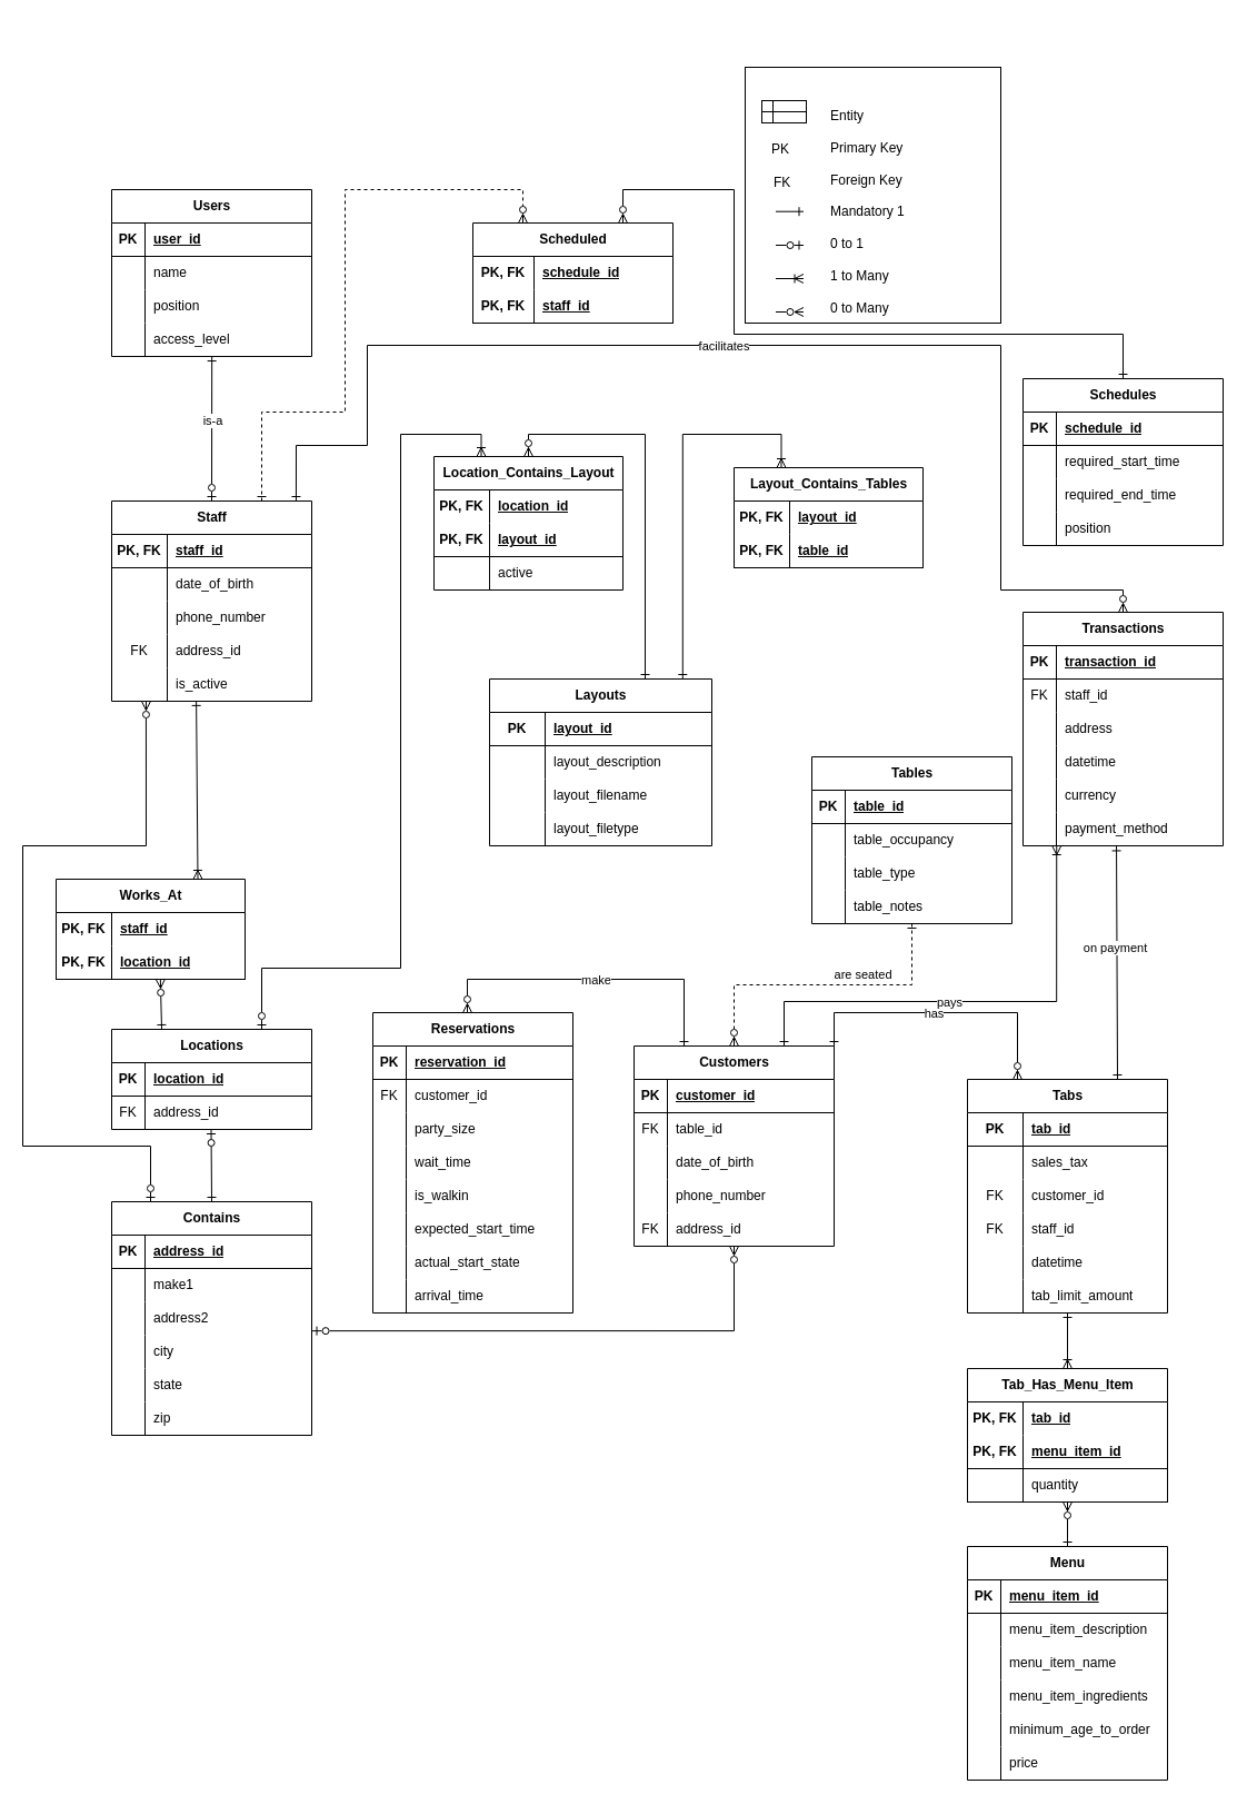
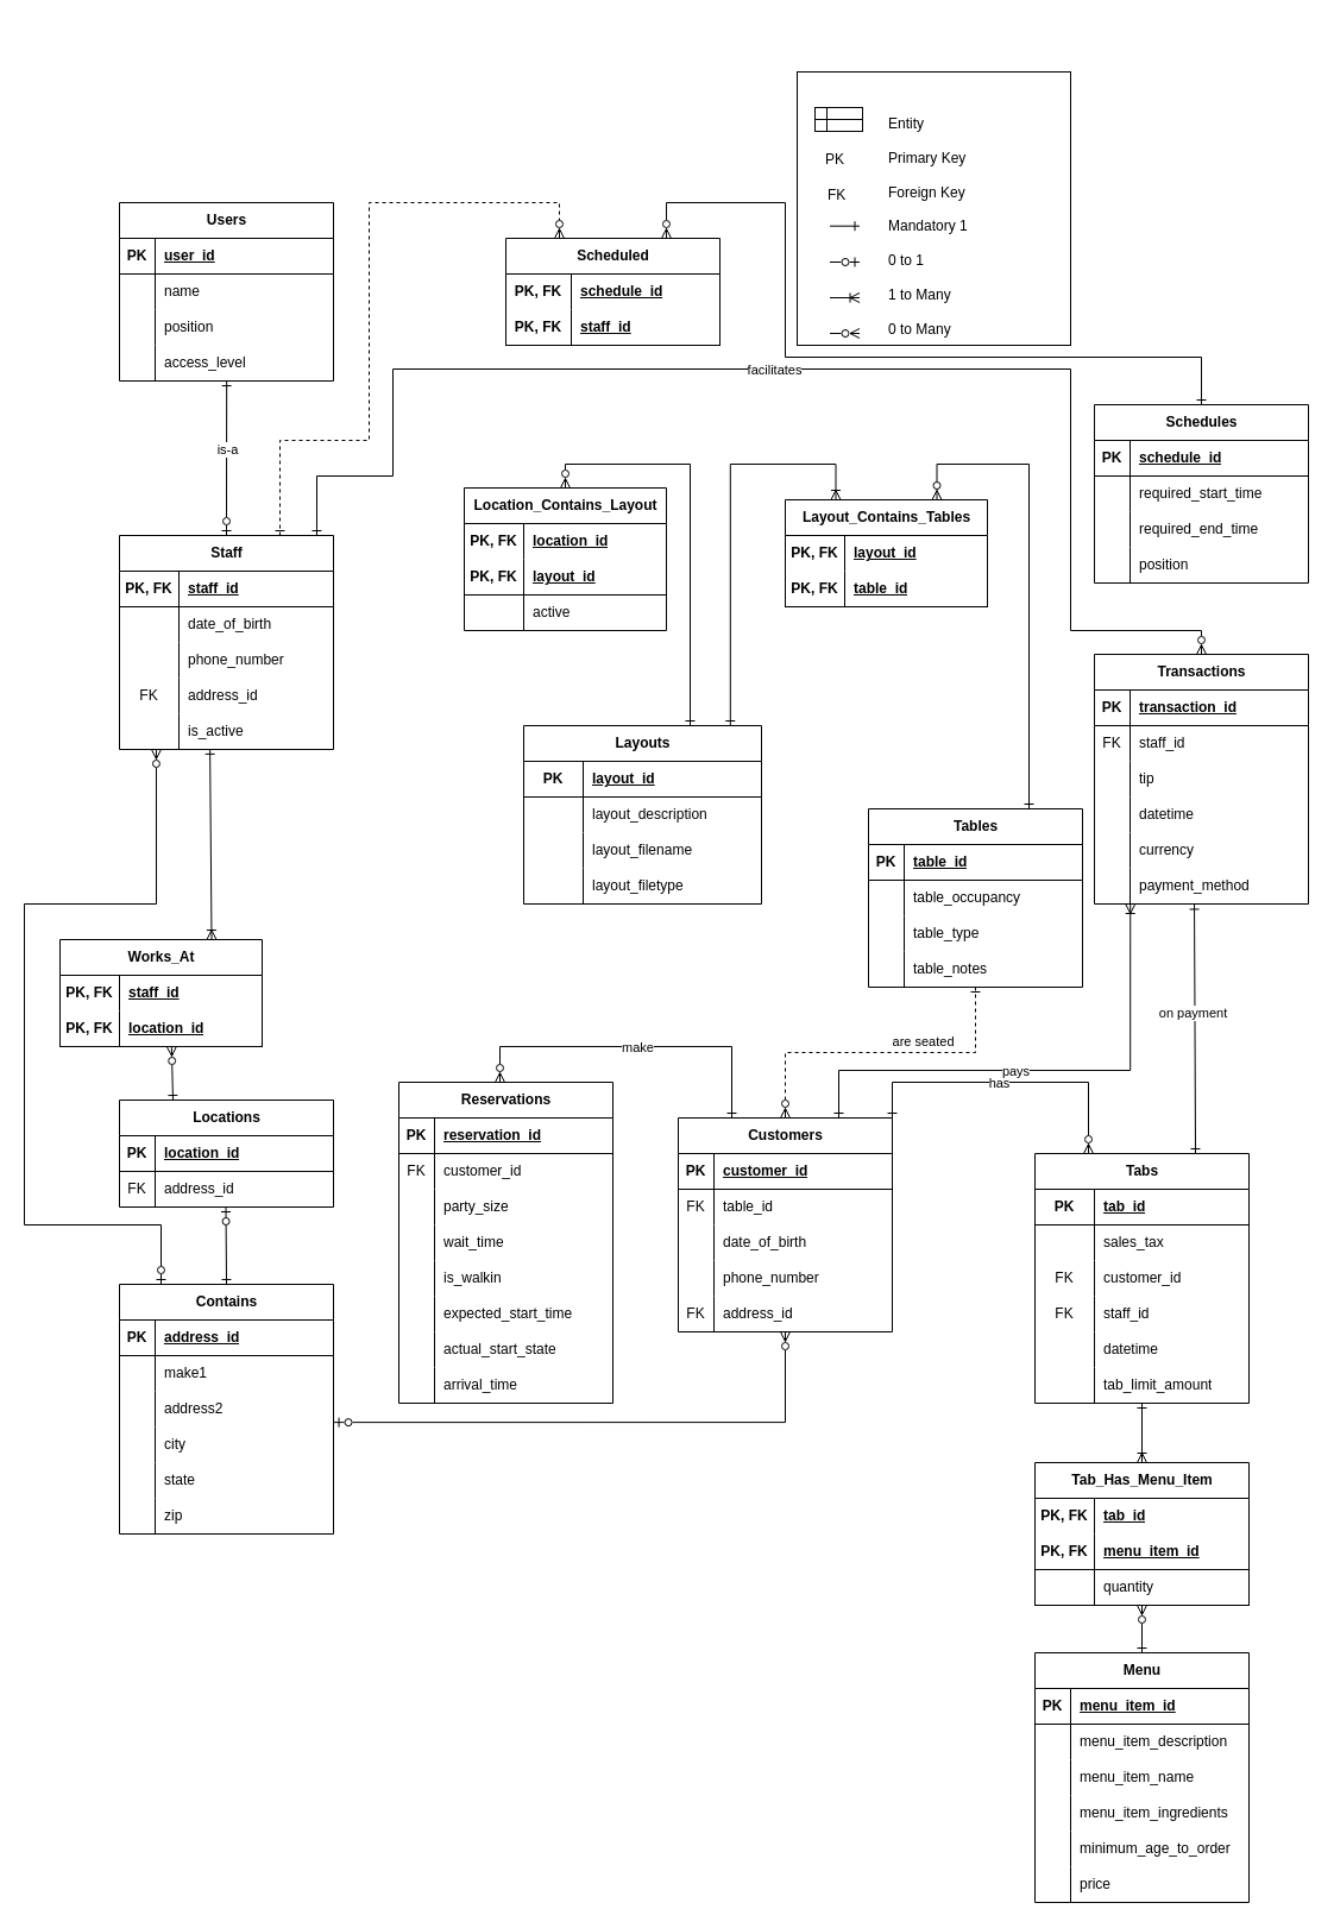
+ <mxCell id="218" value="" style="fontSize=12;html=1;endArrow=ERone;startArrow=ERzeroToMany;rounded=0;endFill=0;edgeStyle=orthogonalEdgeStyle;startFill=0;entryX=0.75;entryY=0;entryDx=0;entryDy=0;exitX=0.75;exitY=0;exitDx=0;exitDy=0;" edge="1" parent="1" source="211" target="64"><mxGeometry width="100" height="100" relative="1" as="geometry"><mxPoint x="713" y="430" as="sourcePoint" /><mxPoint x="624" y="620" as="targetPoint" /><Array as="points"><mxPoint x="788" y="390" /><mxPoint x="865" y="390" /></Array></mxGeometry></mxCell>
- <mxCell id="165" value="address" style="shape=partialRectangle;connectable=0;fillColor=none;top=0;left=0;bottom=0;right=0;align=left;spacingLeft=6;overflow=hidden;whiteSpace=wrap;html=1;" vertex="1" parent="163"><mxGeometry x="30" width="150" height="30" as="geometry"><mxRectangle width="150" height="30" as="alternateBounds" /></mxGeometry></mxCell>
+ <mxCell id="165" value="tip" style="shape=partialRectangle;connectable=0;fillColor=none;top=0;left=0;bottom=0;right=0;align=left;spacingLeft=6;overflow=hidden;whiteSpace=wrap;html=1;" vertex="1" parent="163"><mxGeometry x="30" width="150" height="30" as="geometry"><mxRectangle width="150" height="30" as="alternateBounds" /></mxGeometry></mxCell>
- <mxCell id="178" value="" style="fontSize=12;html=1;endArrow=ERzeroToOne;startArrow=ERoneToMany;rounded=0;exitX=0.25;exitY=0;exitDx=0;exitDy=0;endFill=0;entryX=0.75;entryY=0;entryDx=0;entryDy=0;edgeStyle=orthogonalEdgeStyle;startFill=0;" edge="1" parent="1" source="201" target="31"><mxGeometry width="100" height="100" relative="1" as="geometry"><mxPoint x="200" y="930" as="sourcePoint" /><mxPoint x="200" y="850" as="targetPoint" /><Array as="points"><mxPoint x="433" y="390" /><mxPoint x="360" y="390" /><mxPoint x="360" y="870" /><mxPoint x="235" y="870" /></Array></mxGeometry></mxCell>
